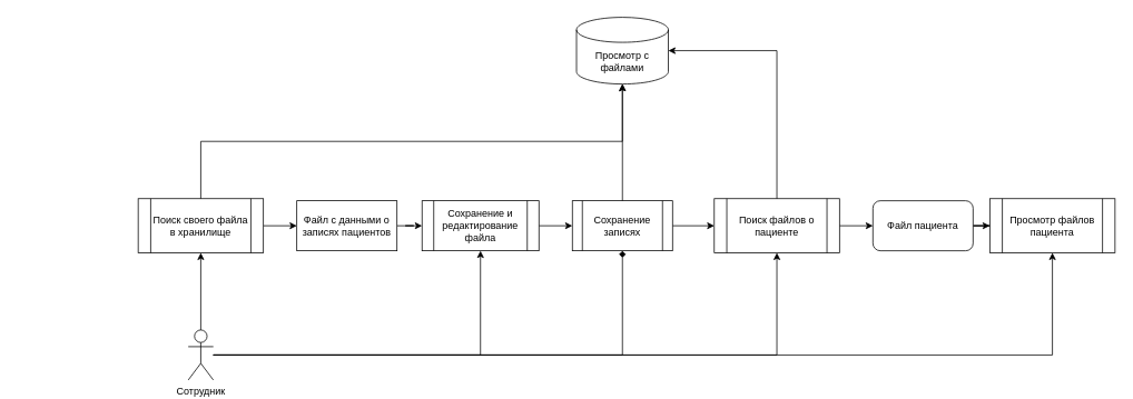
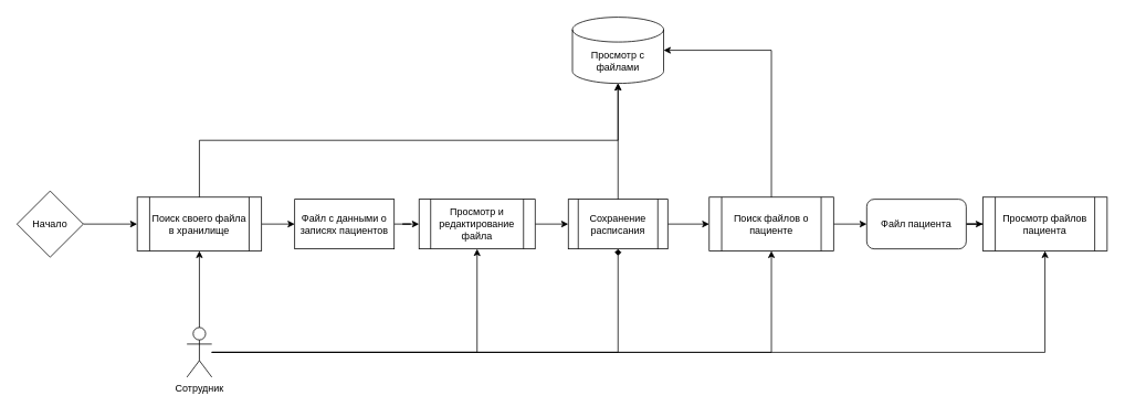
+ <mxCell id="13" value="Начало" style="rhombus;whiteSpace=wrap;html=1;" parent="1" vertex="1"><mxGeometry x="20" y="230" width="80" height="80" as="geometry" /></mxCell>
+ <mxCell id="2" style="edgeStyle=orthogonalEdgeStyle;rounded=0;orthogonalLoop=1;jettySize=auto;html=1;exitX=1;exitY=0.5;exitDx=0;exitDy=0;entryX=0;entryY=0.5;entryDx=0;entryDy=0;" parent="1" source="13" target="10" edge="1"><mxGeometry relative="1" as="geometry"><mxPoint x="-155" y="270" as="sourcePoint" /><mxPoint x="-80" y="270" as="targetPoint" /></mxGeometry></mxCell>
- <mxCell id="15" value="Сохранение и редактирование файла" style="shape=process;whiteSpace=wrap;html=1;backgroundOutline=1;" parent="1" vertex="1"><mxGeometry x="505" y="240" width="140" height="60" as="geometry" /></mxCell>
+ <mxCell id="15" value="Просмотр и редактирование файла" style="shape=process;whiteSpace=wrap;html=1;backgroundOutline=1;" parent="1" vertex="1"><mxGeometry x="505" y="240" width="140" height="60" as="geometry" /></mxCell>
- <mxCell id="17" value="Сохранение записях" style="shape=process;whiteSpace=wrap;html=1;backgroundOutline=1;" parent="1" vertex="1"><mxGeometry x="685" y="240" width="120" height="60" as="geometry" /></mxCell>
+ <mxCell id="17" value="Сохранение расписания" style="shape=process;whiteSpace=wrap;html=1;backgroundOutline=1;" parent="1" vertex="1"><mxGeometry x="685" y="240" width="120" height="60" as="geometry" /></mxCell>
